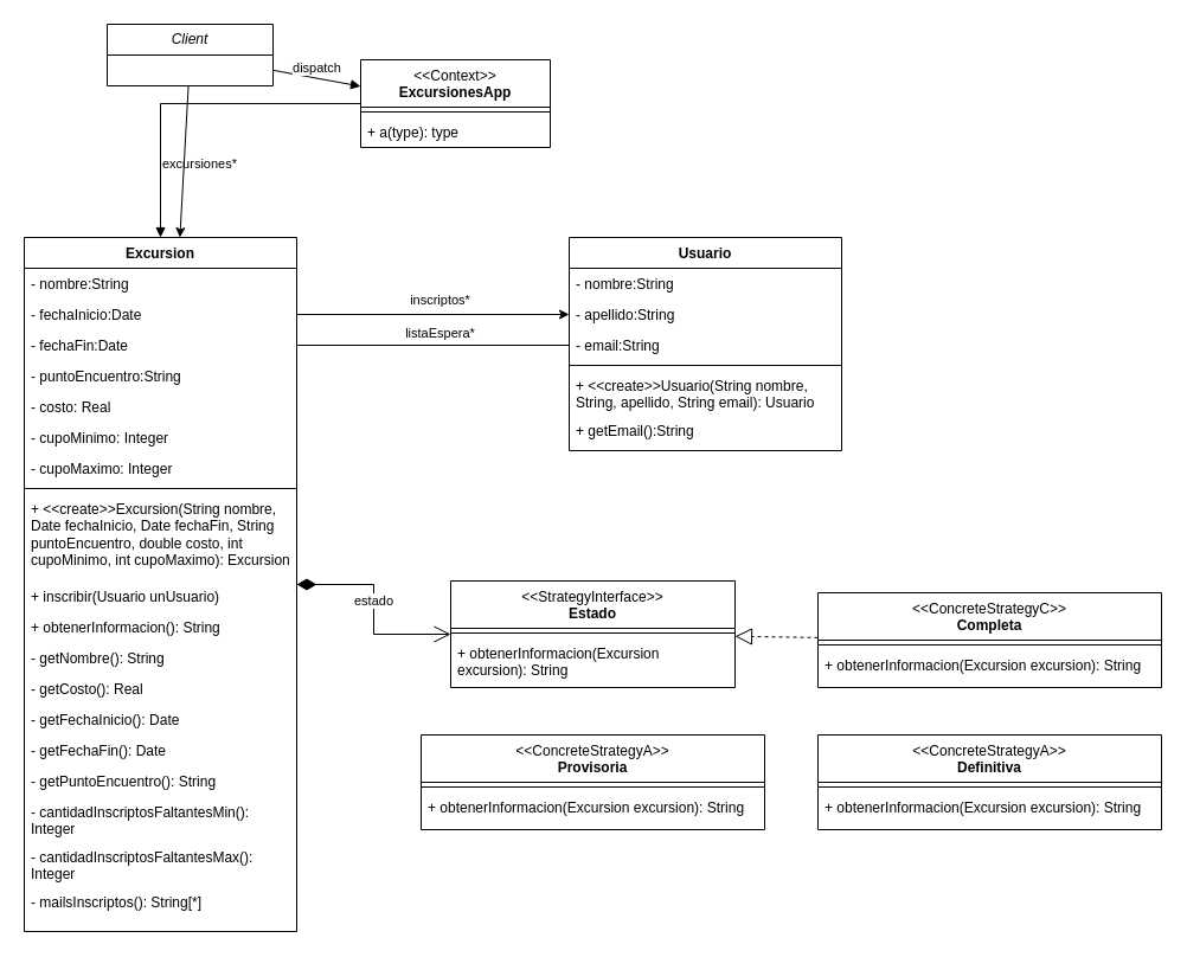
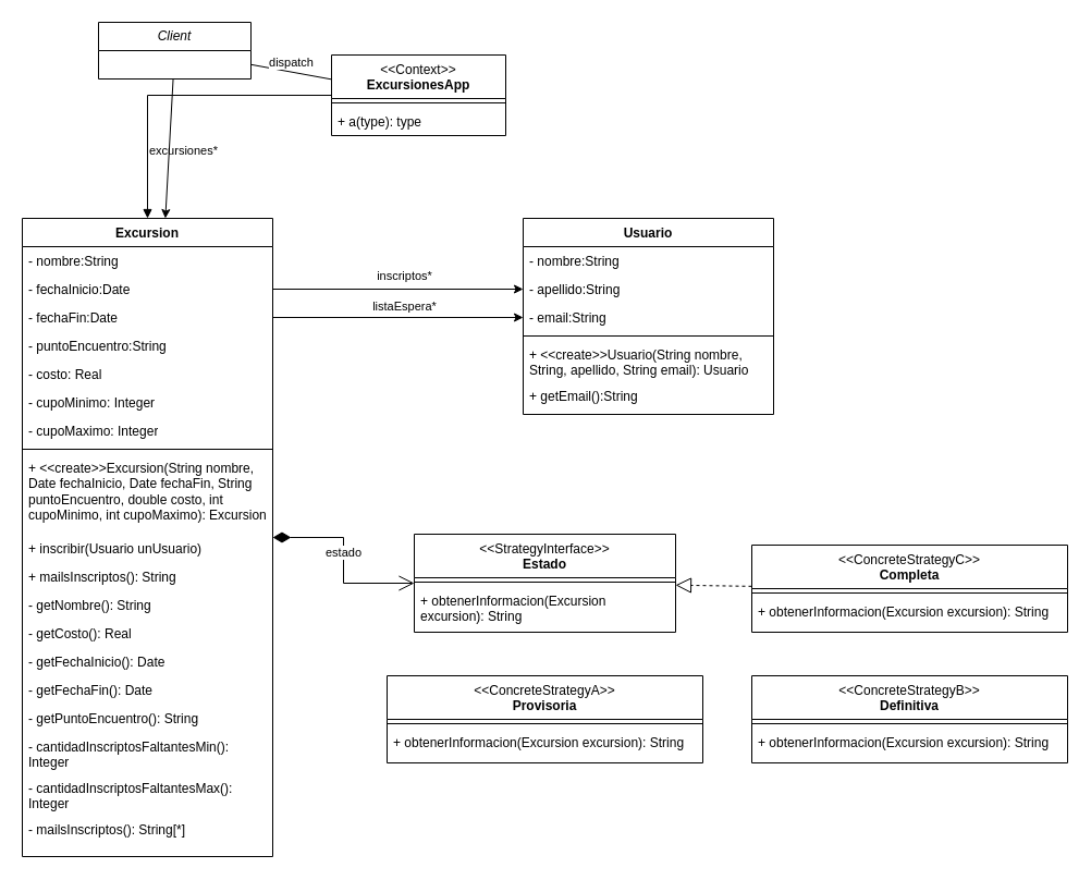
- <mxCell id="54" value="dispatch" style="html=1;verticalAlign=bottom;endArrow=block;curved=0;rounded=0;" edge="1" parent="1" source="53" target="22"><mxGeometry width="80" relative="1" as="geometry"><mxPoint x="520" y="270" as="sourcePoint" /><mxPoint x="600" y="270" as="targetPoint" /></mxGeometry></mxCell>
+ <mxCell id="54" value="dispatch" style="html=1;verticalAlign=bottom;endArrow=none;curved=0;rounded=0;" edge="1" parent="1" source="53" target="22"><mxGeometry width="80" relative="1" as="geometry"><mxPoint x="520" y="270" as="sourcePoint" /><mxPoint x="600" y="270" as="targetPoint" /></mxGeometry></mxCell>
- <mxCell id="35" style="edgeStyle=orthogonalEdgeStyle;rounded=0;orthogonalLoop=1;jettySize=auto;html=1;exitX=1;exitY=0.5;exitDx=0;exitDy=0;entryX=0;entryY=0.5;entryDx=0;entryDy=0;endArrow=none;" edge="1" parent="1" source="5" target="28"><mxGeometry relative="1" as="geometry" /></mxCell>
+ <mxCell id="35" style="edgeStyle=orthogonalEdgeStyle;rounded=0;orthogonalLoop=1;jettySize=auto;html=1;exitX=1;exitY=0.5;exitDx=0;exitDy=0;entryX=0;entryY=0.5;entryDx=0;entryDy=0;" edge="1" parent="1" source="5" target="28"><mxGeometry relative="1" as="geometry" /></mxCell>
- <mxCell id="13" value="+ obtenerInformacion(): String" style="text;strokeColor=none;fillColor=none;align=left;verticalAlign=top;spacingLeft=4;spacingRight=4;overflow=hidden;rotatable=0;points=[[0,0.5],[1,0.5]];portConstraint=eastwest;whiteSpace=wrap;html=1;" vertex="1" parent="2"><mxGeometry y="316" width="230" height="26" as="geometry" /></mxCell>
+ <mxCell id="13" value="+ mailsInscriptos(): String" style="text;strokeColor=none;fillColor=none;align=left;verticalAlign=top;spacingLeft=4;spacingRight=4;overflow=hidden;rotatable=0;points=[[0,0.5],[1,0.5]];portConstraint=eastwest;whiteSpace=wrap;html=1;" vertex="1" parent="2"><mxGeometry y="316" width="230" height="26" as="geometry" /></mxCell>
- <mxCell id="45" value="&lt;span style=&quot;font-weight: normal;&quot;&gt;&amp;lt;&amp;lt;ConcreteStrategyA&amp;gt;&amp;gt;&lt;/span&gt;&lt;br&gt;Definitiva" style="swimlane;fontStyle=1;align=center;verticalAlign=top;childLayout=stackLayout;horizontal=1;startSize=40;horizontalStack=0;resizeParent=1;resizeParentMax=0;resizeLast=0;collapsible=1;marginBottom=0;whiteSpace=wrap;html=1;" vertex="1" parent="1"><mxGeometry x="690" y="620" width="290" height="80" as="geometry" /></mxCell>
+ <mxCell id="45" value="&lt;span style=&quot;font-weight: normal;&quot;&gt;&amp;lt;&amp;lt;ConcreteStrategyB&amp;gt;&amp;gt;&lt;/span&gt;&lt;br&gt;Definitiva" style="swimlane;fontStyle=1;align=center;verticalAlign=top;childLayout=stackLayout;horizontal=1;startSize=40;horizontalStack=0;resizeParent=1;resizeParentMax=0;resizeLast=0;collapsible=1;marginBottom=0;whiteSpace=wrap;html=1;" vertex="1" parent="1"><mxGeometry x="690" y="620" width="290" height="80" as="geometry" /></mxCell>
